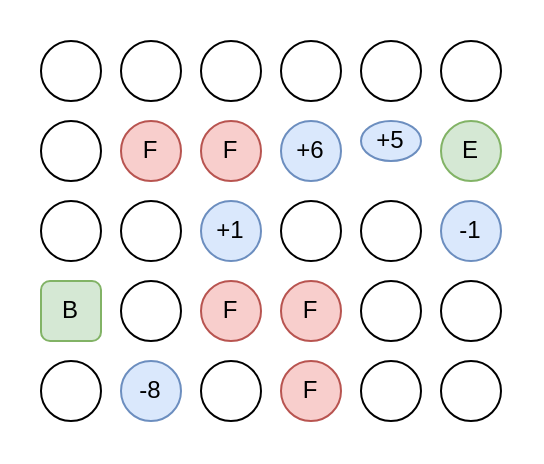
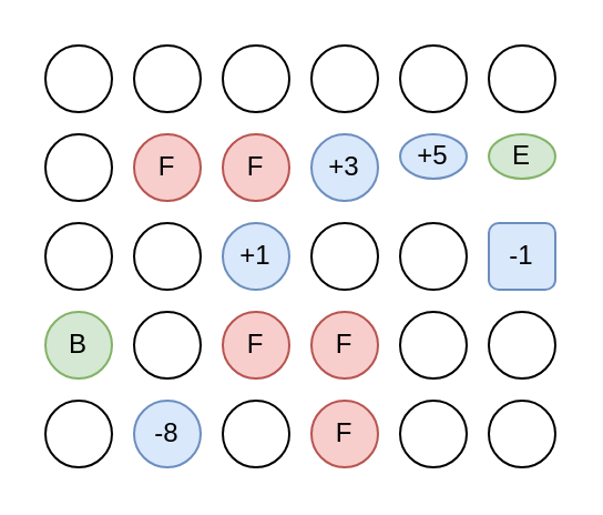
- <mxCell id="14" value="+6" style="ellipse;whiteSpace=wrap;html=1;aspect=fixed;labelBackgroundColor=none;rounded=0;fillColor=#dae8fc;strokeColor=#6c8ebf;" parent="1" vertex="1"><mxGeometry x="140" y="60" width="30" height="30" as="geometry" /></mxCell>
+ <mxCell id="14" value="+3" style="ellipse;whiteSpace=wrap;html=1;aspect=fixed;labelBackgroundColor=none;rounded=0;fillColor=#dae8fc;strokeColor=#6c8ebf;" parent="1" vertex="1"><mxGeometry x="140" y="60" width="30" height="30" as="geometry" /></mxCell>
- <mxCell id="18" value="E" style="ellipse;whiteSpace=wrap;html=1;aspect=fixed;labelBackgroundColor=none;rounded=0;fillColor=#d5e8d4;strokeColor=#82b366;" parent="1" vertex="1"><mxGeometry x="220" y="60" width="30" height="30" as="geometry" /></mxCell>
+ <mxCell id="18" value="E" style="ellipse;whiteSpace=wrap;html=1;aspect=fixed;labelBackgroundColor=none;rounded=0;fillColor=#d5e8d4;strokeColor=#82b366;" parent="1" vertex="1"><mxGeometry x="220" y="60" width="30" height="20" as="geometry" /></mxCell>
- <mxCell id="19" value="-1" style="ellipse;whiteSpace=wrap;html=1;aspect=fixed;labelBackgroundColor=none;rounded=0;fillColor=#dae8fc;strokeColor=#6c8ebf;" parent="1" vertex="1"><mxGeometry x="220" y="100" width="30" height="30" as="geometry" /></mxCell>
+ <mxCell id="19" value="-1" style="whiteSpace=wrap;html=1;aspect=fixed;labelBackgroundColor=none;fillColor=#dae8fc;strokeColor=#6c8ebf;rounded=1;" parent="1" vertex="1"><mxGeometry x="220" y="100" width="30" height="30" as="geometry" /></mxCell>
- <mxCell id="20" value="B" style="whiteSpace=wrap;html=1;aspect=fixed;labelBackgroundColor=none;fillColor=#d5e8d4;strokeColor=#82b366;rounded=1;" parent="1" vertex="1"><mxGeometry x="20" y="140" width="30" height="30" as="geometry" /></mxCell>
+ <mxCell id="20" value="B" style="ellipse;whiteSpace=wrap;html=1;aspect=fixed;labelBackgroundColor=none;rounded=0;fillColor=#d5e8d4;strokeColor=#82b366;" parent="1" vertex="1"><mxGeometry x="20" y="140" width="30" height="30" as="geometry" /></mxCell>
